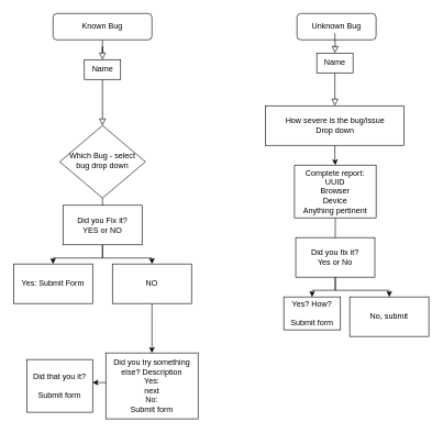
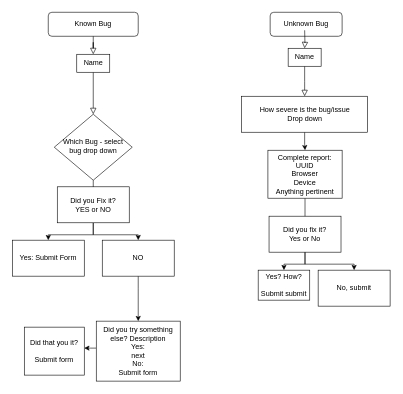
- <mxCell id="27" value="Yes? How?&lt;br&gt;&lt;br&gt;Submit form" style="whiteSpace=wrap;html=1;rounded=0;" vertex="1" parent="1"><mxGeometry x="430" y="450" width="86" height="50" as="geometry" /></mxCell>
+ <mxCell id="27" value="Yes? How?&lt;br&gt;&lt;br&gt;Submit submit" style="whiteSpace=wrap;html=1;rounded=0;" vertex="1" parent="1"><mxGeometry x="430" y="450" width="86" height="50" as="geometry" /></mxCell>
